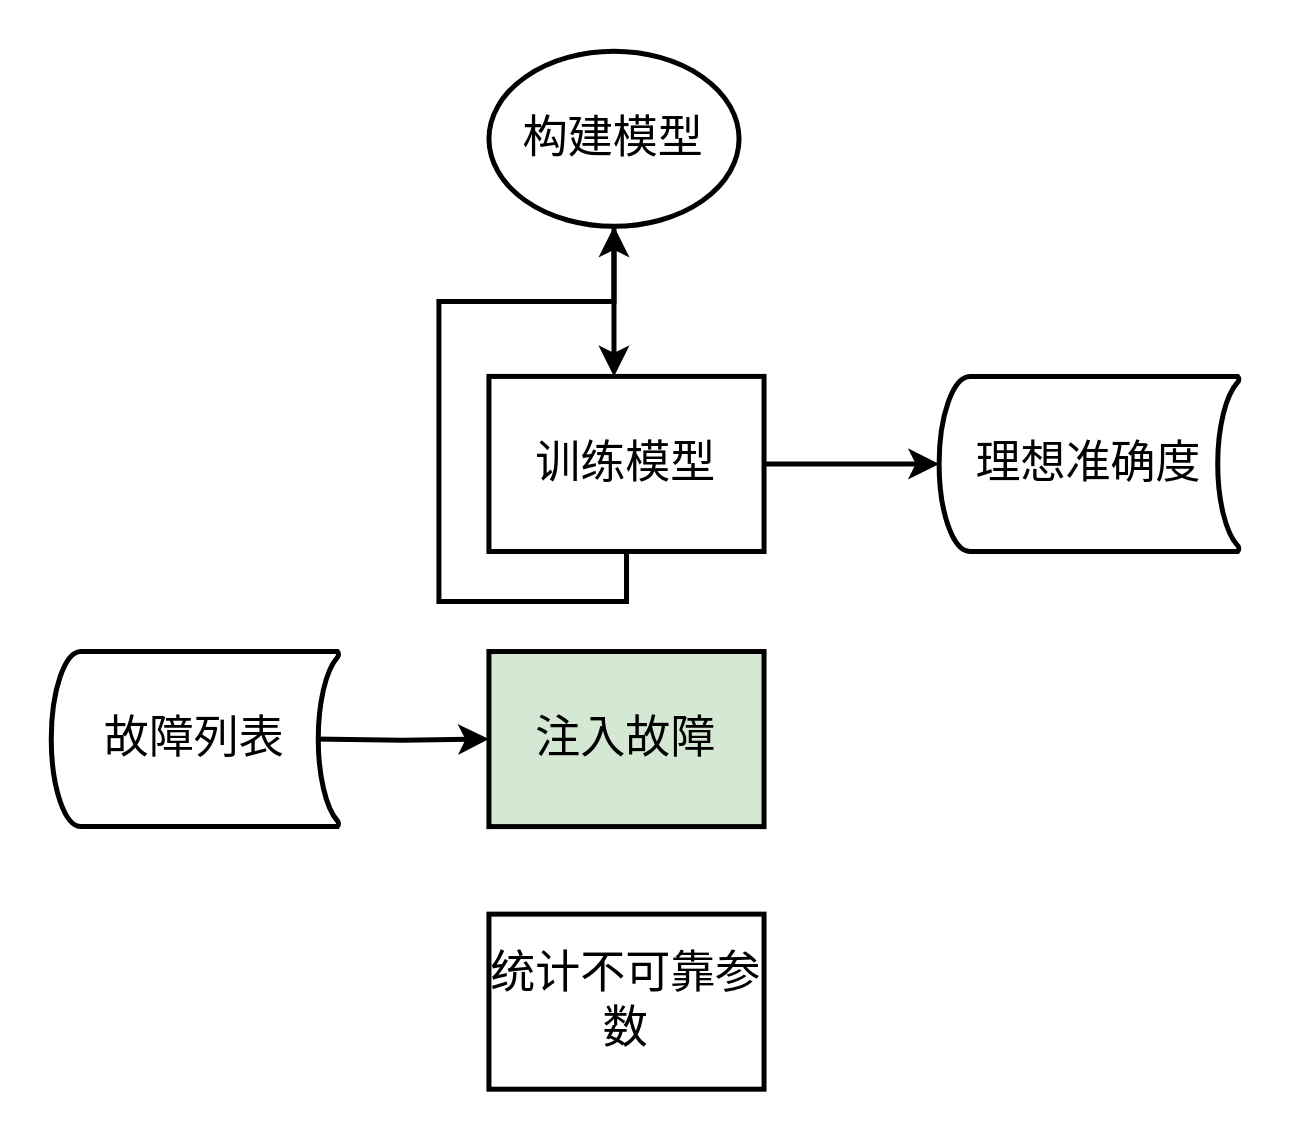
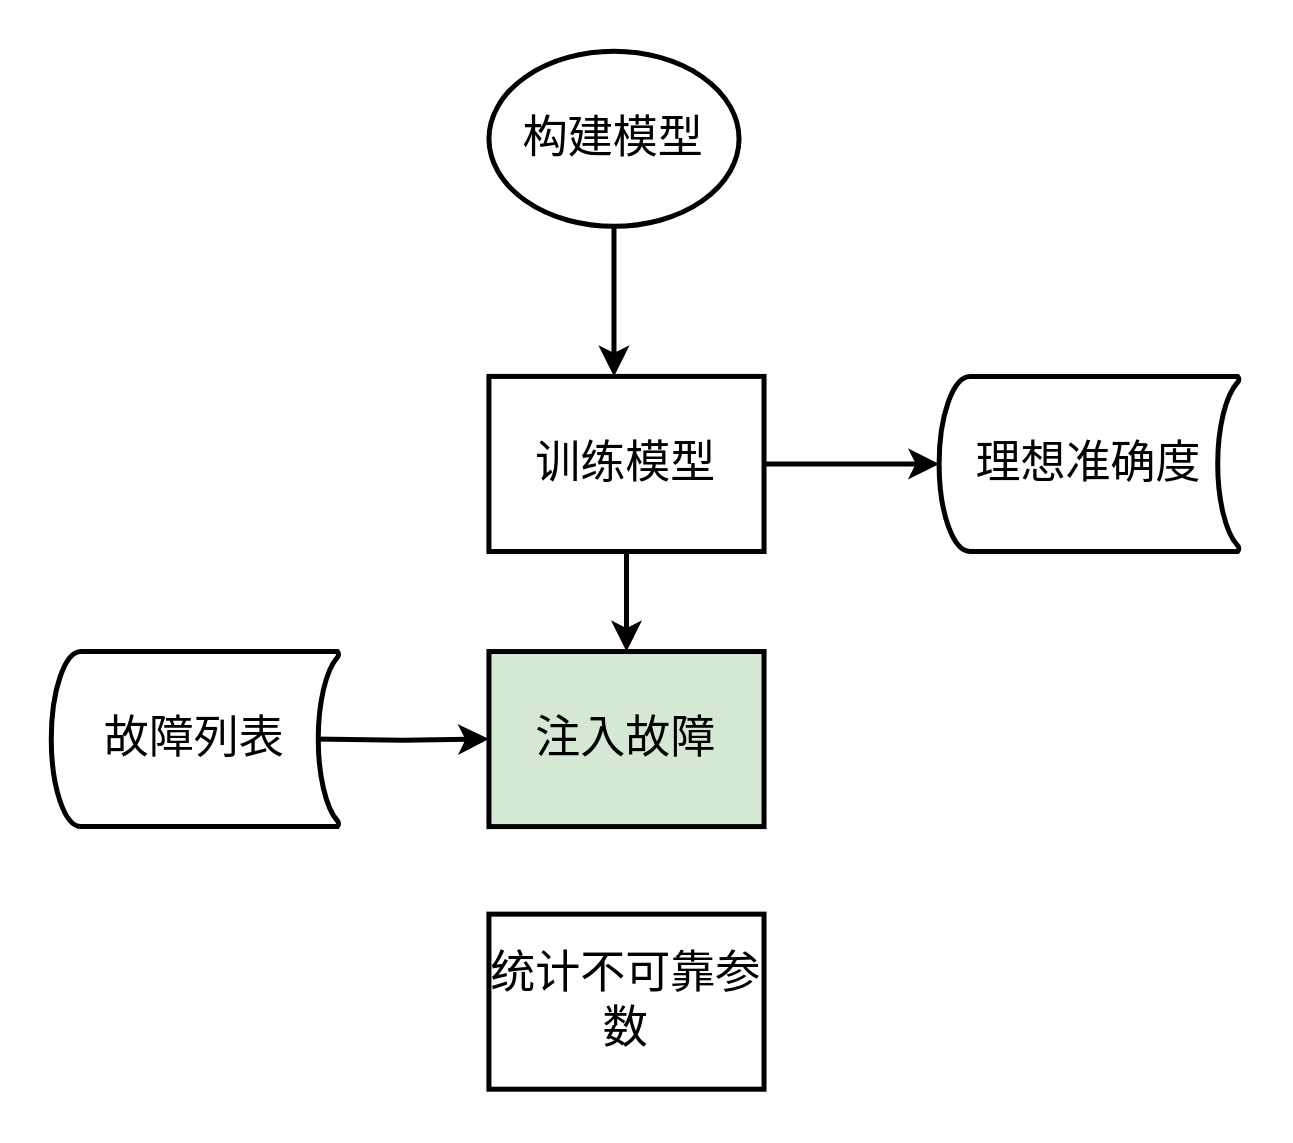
- <mxCell id="2" style="edgeStyle=orthogonalEdgeStyle;rounded=0;orthogonalLoop=1;jettySize=auto;html=1;exitX=0.5;exitY=1;exitDx=0;exitDy=0;fontSize=18;strokeWidth=2;" edge="1" parent="1" source="4" target="6"><mxGeometry relative="1" as="geometry" /></mxCell>
+ <mxCell id="2" style="edgeStyle=orthogonalEdgeStyle;rounded=0;orthogonalLoop=1;jettySize=auto;html=1;exitX=0.5;exitY=1;exitDx=0;exitDy=0;entryX=0.5;entryY=0;entryDx=0;entryDy=0;fontSize=18;strokeWidth=2;" edge="1" parent="1" source="4" target="8"><mxGeometry relative="1" as="geometry" /></mxCell>
